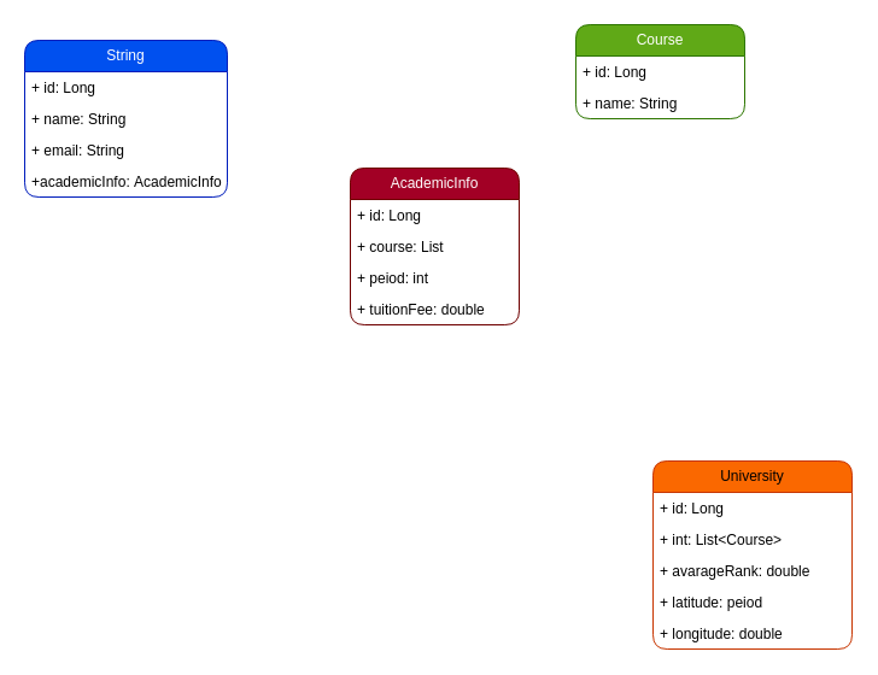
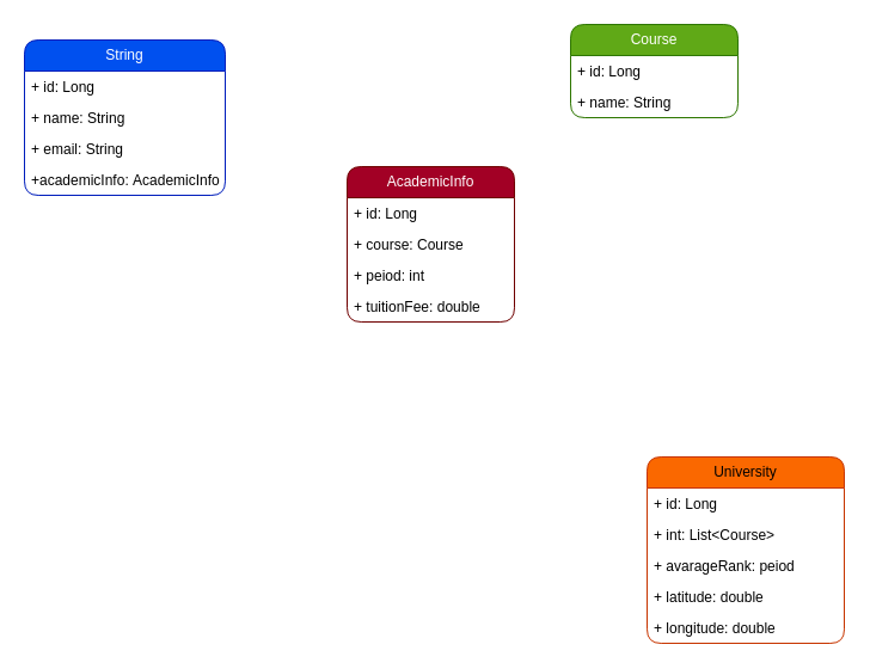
- <mxCell id="9" value="+ course: List" style="text;strokeColor=none;fillColor=none;align=left;verticalAlign=top;spacingLeft=4;spacingRight=4;overflow=hidden;rotatable=0;points=[[0,0.5],[1,0.5]];portConstraint=eastwest;whiteSpace=wrap;html=1;rounded=1;" vertex="1" parent="7"><mxGeometry y="52" width="140" height="26" as="geometry" /></mxCell>
+ <mxCell id="9" value="+ course: Course" style="text;strokeColor=none;fillColor=none;align=left;verticalAlign=top;spacingLeft=4;spacingRight=4;overflow=hidden;rotatable=0;points=[[0,0.5],[1,0.5]];portConstraint=eastwest;whiteSpace=wrap;html=1;rounded=1;" vertex="1" parent="7"><mxGeometry y="52" width="140" height="26" as="geometry" /></mxCell>
- <mxCell id="18" value="+ avarageRank: double" style="text;strokeColor=none;fillColor=none;align=left;verticalAlign=top;spacingLeft=4;spacingRight=4;overflow=hidden;rotatable=0;points=[[0,0.5],[1,0.5]];portConstraint=eastwest;whiteSpace=wrap;html=1;rounded=1;" vertex="1" parent="15"><mxGeometry y="78" width="165" height="26" as="geometry" /></mxCell>
+ <mxCell id="18" value="+ avarageRank: peiod" style="text;strokeColor=none;fillColor=none;align=left;verticalAlign=top;spacingLeft=4;spacingRight=4;overflow=hidden;rotatable=0;points=[[0,0.5],[1,0.5]];portConstraint=eastwest;whiteSpace=wrap;html=1;rounded=1;" vertex="1" parent="15"><mxGeometry y="78" width="165" height="26" as="geometry" /></mxCell>
- <mxCell id="19" value="+ latitude: peiod" style="text;strokeColor=none;fillColor=none;align=left;verticalAlign=top;spacingLeft=4;spacingRight=4;overflow=hidden;rotatable=0;points=[[0,0.5],[1,0.5]];portConstraint=eastwest;whiteSpace=wrap;html=1;rounded=1;" vertex="1" parent="15"><mxGeometry y="104" width="165" height="26" as="geometry" /></mxCell>
+ <mxCell id="19" value="+ latitude: double" style="text;strokeColor=none;fillColor=none;align=left;verticalAlign=top;spacingLeft=4;spacingRight=4;overflow=hidden;rotatable=0;points=[[0,0.5],[1,0.5]];portConstraint=eastwest;whiteSpace=wrap;html=1;rounded=1;" vertex="1" parent="15"><mxGeometry y="104" width="165" height="26" as="geometry" /></mxCell>
